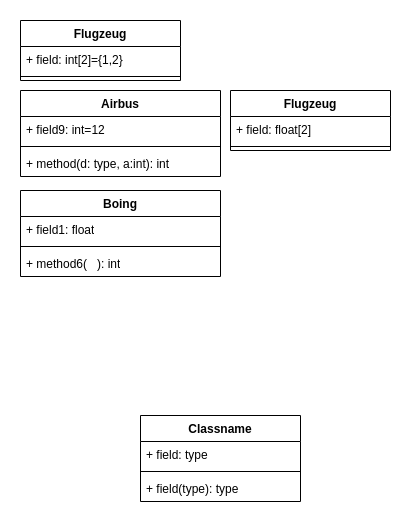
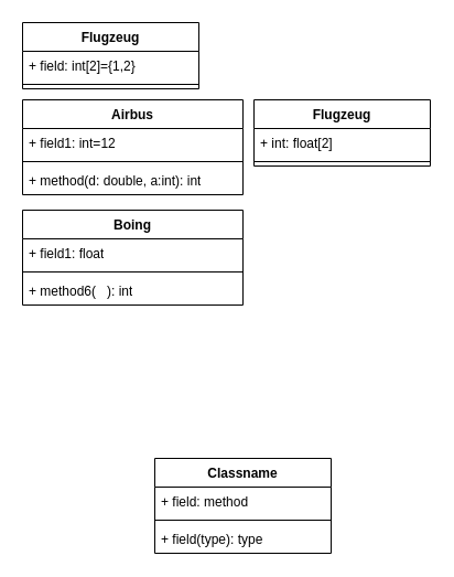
- <mxCell id="10" value="+ field9: int=12" style="text;strokeColor=none;fillColor=none;align=left;verticalAlign=top;spacingLeft=4;spacingRight=4;overflow=hidden;rotatable=0;points=[[0,0.5],[1,0.5]];portConstraint=eastwest;whiteSpace=wrap;html=1;" parent="9" vertex="1"><mxGeometry y="26" width="200" height="26" as="geometry" /></mxCell>
+ <mxCell id="10" value="+ field1: int=12" style="text;strokeColor=none;fillColor=none;align=left;verticalAlign=top;spacingLeft=4;spacingRight=4;overflow=hidden;rotatable=0;points=[[0,0.5],[1,0.5]];portConstraint=eastwest;whiteSpace=wrap;html=1;" parent="9" vertex="1"><mxGeometry y="26" width="200" height="26" as="geometry" /></mxCell>
- <mxCell id="14" value="+ field: float[2]" style="text;strokeColor=none;fillColor=none;align=left;verticalAlign=top;spacingLeft=4;spacingRight=4;overflow=hidden;rotatable=0;points=[[0,0.5],[1,0.5]];portConstraint=eastwest;whiteSpace=wrap;html=1;" vertex="1" parent="13"><mxGeometry y="26" width="160" height="26" as="geometry" /></mxCell>
+ <mxCell id="14" value="+ int: float[2]" style="text;strokeColor=none;fillColor=none;align=left;verticalAlign=top;spacingLeft=4;spacingRight=4;overflow=hidden;rotatable=0;points=[[0,0.5],[1,0.5]];portConstraint=eastwest;whiteSpace=wrap;html=1;" vertex="1" parent="13"><mxGeometry y="26" width="160" height="26" as="geometry" /></mxCell>
- <mxCell id="12" value="+ method(d: type, a:int): int" style="text;strokeColor=none;fillColor=none;align=left;verticalAlign=top;spacingLeft=4;spacingRight=4;overflow=hidden;rotatable=0;points=[[0,0.5],[1,0.5]];portConstraint=eastwest;whiteSpace=wrap;html=1;" parent="9" vertex="1"><mxGeometry y="60" width="200" height="26" as="geometry" /></mxCell>
+ <mxCell id="12" value="+ method(d: double, a:int): int" style="text;strokeColor=none;fillColor=none;align=left;verticalAlign=top;spacingLeft=4;spacingRight=4;overflow=hidden;rotatable=0;points=[[0,0.5],[1,0.5]];portConstraint=eastwest;whiteSpace=wrap;html=1;" parent="9" vertex="1"><mxGeometry y="60" width="200" height="26" as="geometry" /></mxCell>
- <mxCell id="17" value="+ field: type" style="text;strokeColor=none;fillColor=none;align=left;verticalAlign=top;spacingLeft=4;spacingRight=4;overflow=hidden;rotatable=0;points=[[0,0.5],[1,0.5]];portConstraint=eastwest;whiteSpace=wrap;html=1;" vertex="1" parent="16"><mxGeometry y="26" width="160" height="26" as="geometry" /></mxCell>
+ <mxCell id="17" value="+ field: method" style="text;strokeColor=none;fillColor=none;align=left;verticalAlign=top;spacingLeft=4;spacingRight=4;overflow=hidden;rotatable=0;points=[[0,0.5],[1,0.5]];portConstraint=eastwest;whiteSpace=wrap;html=1;" vertex="1" parent="16"><mxGeometry y="26" width="160" height="26" as="geometry" /></mxCell>
